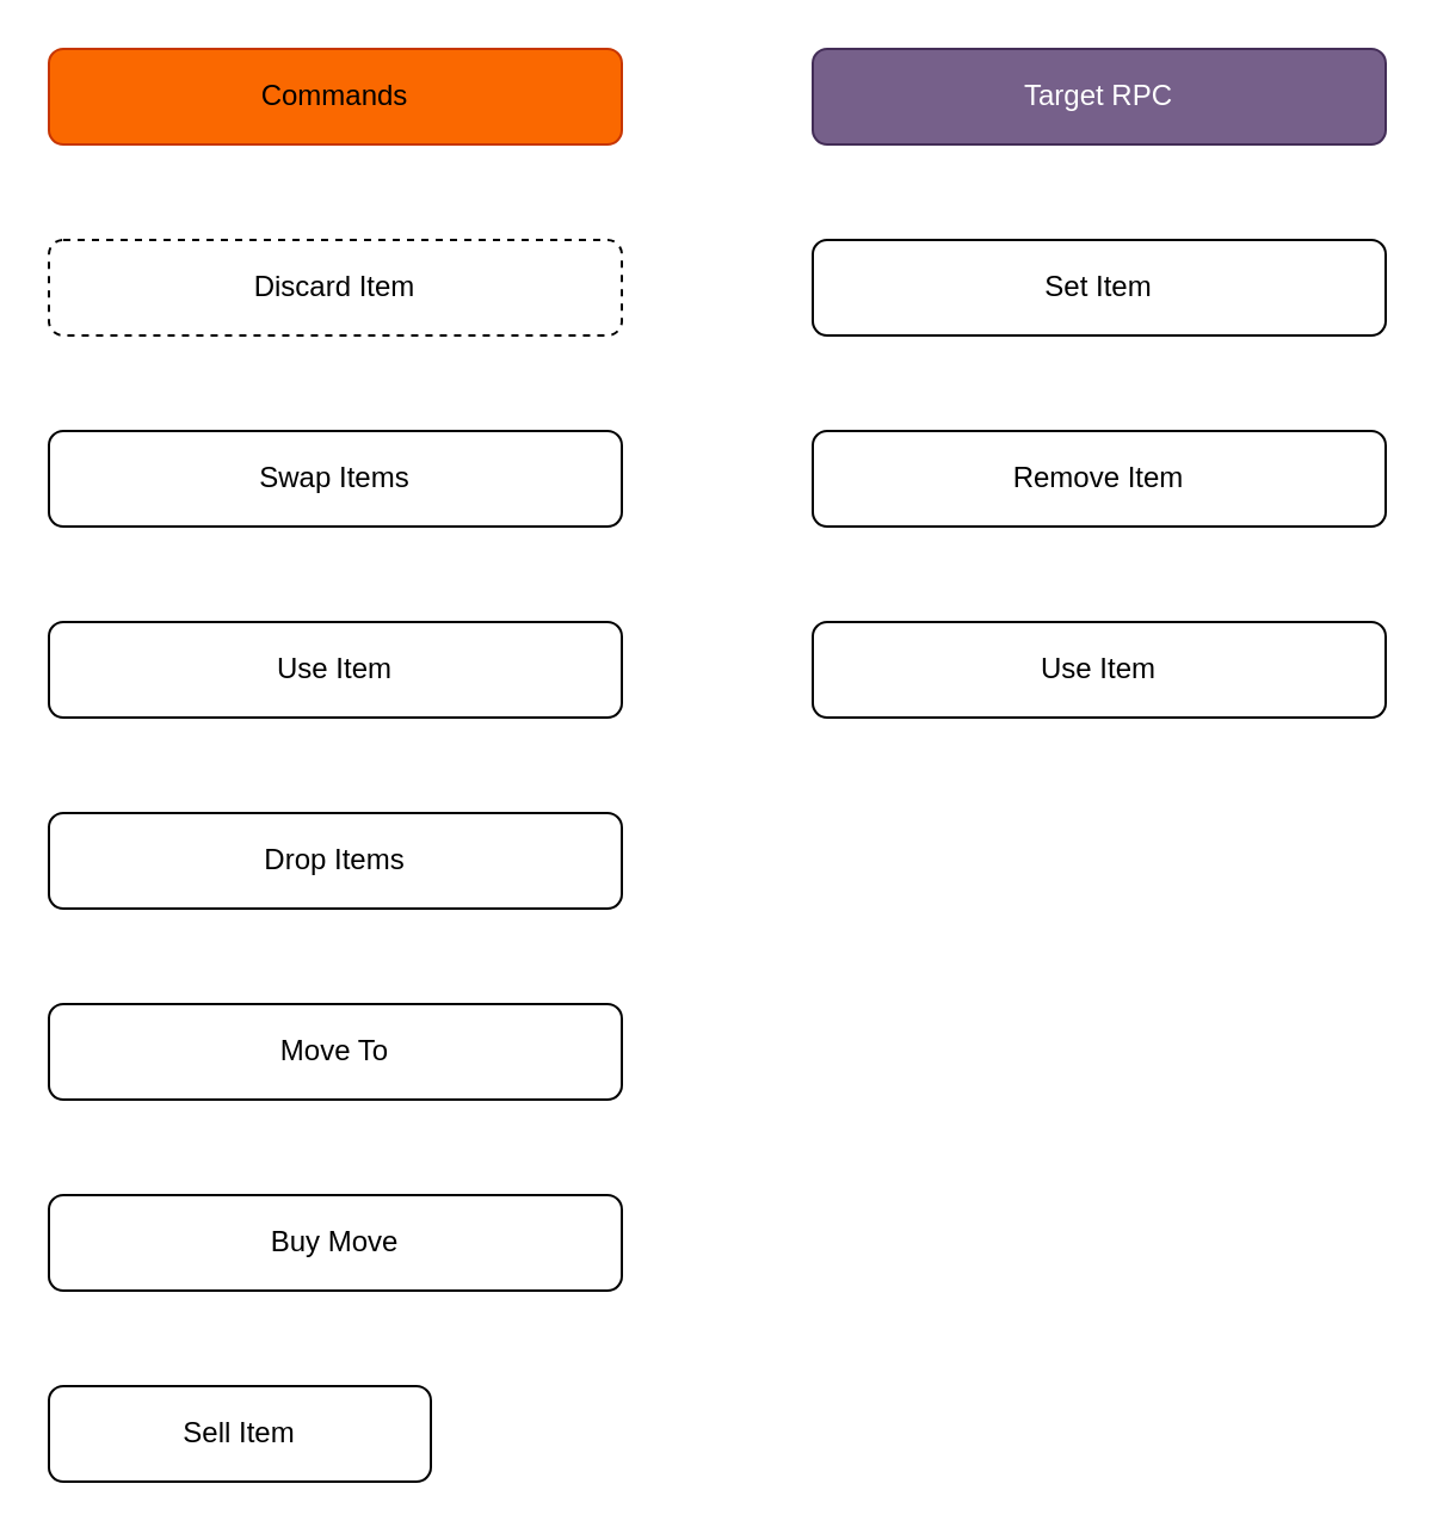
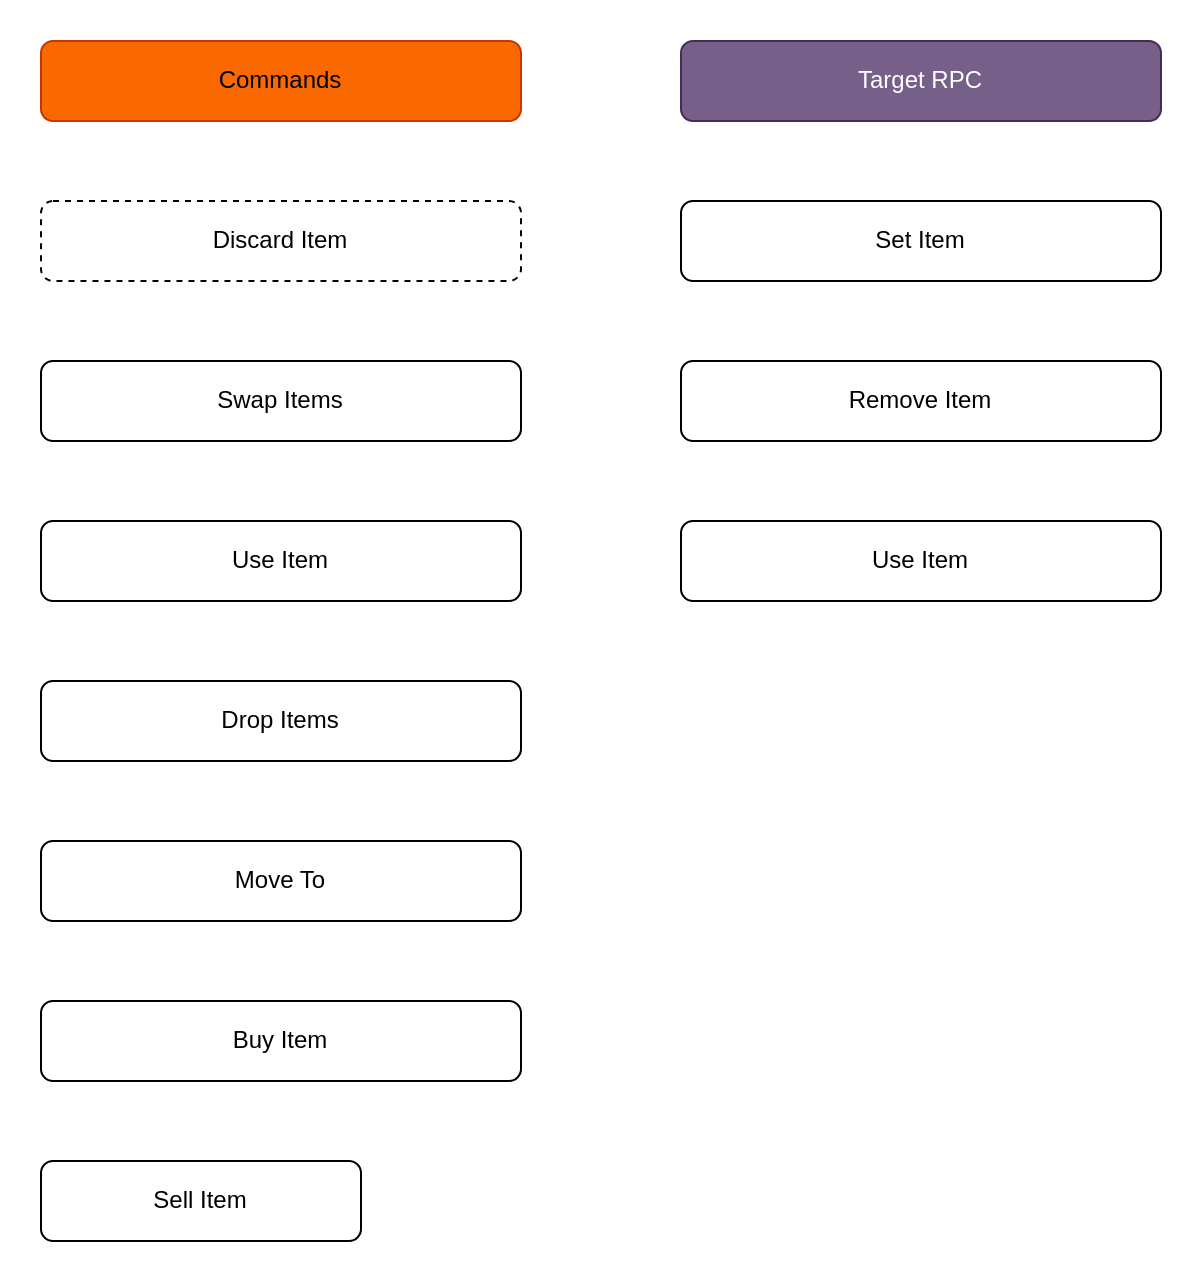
- <mxCell id="12" value="Buy Move" style="rounded=1;whiteSpace=wrap;html=1;" vertex="1" parent="1"><mxGeometry x="20" y="500" width="240" height="40" as="geometry" /></mxCell>
+ <mxCell id="12" value="Buy Item" style="rounded=1;whiteSpace=wrap;html=1;" vertex="1" parent="1"><mxGeometry x="20" y="500" width="240" height="40" as="geometry" /></mxCell>
